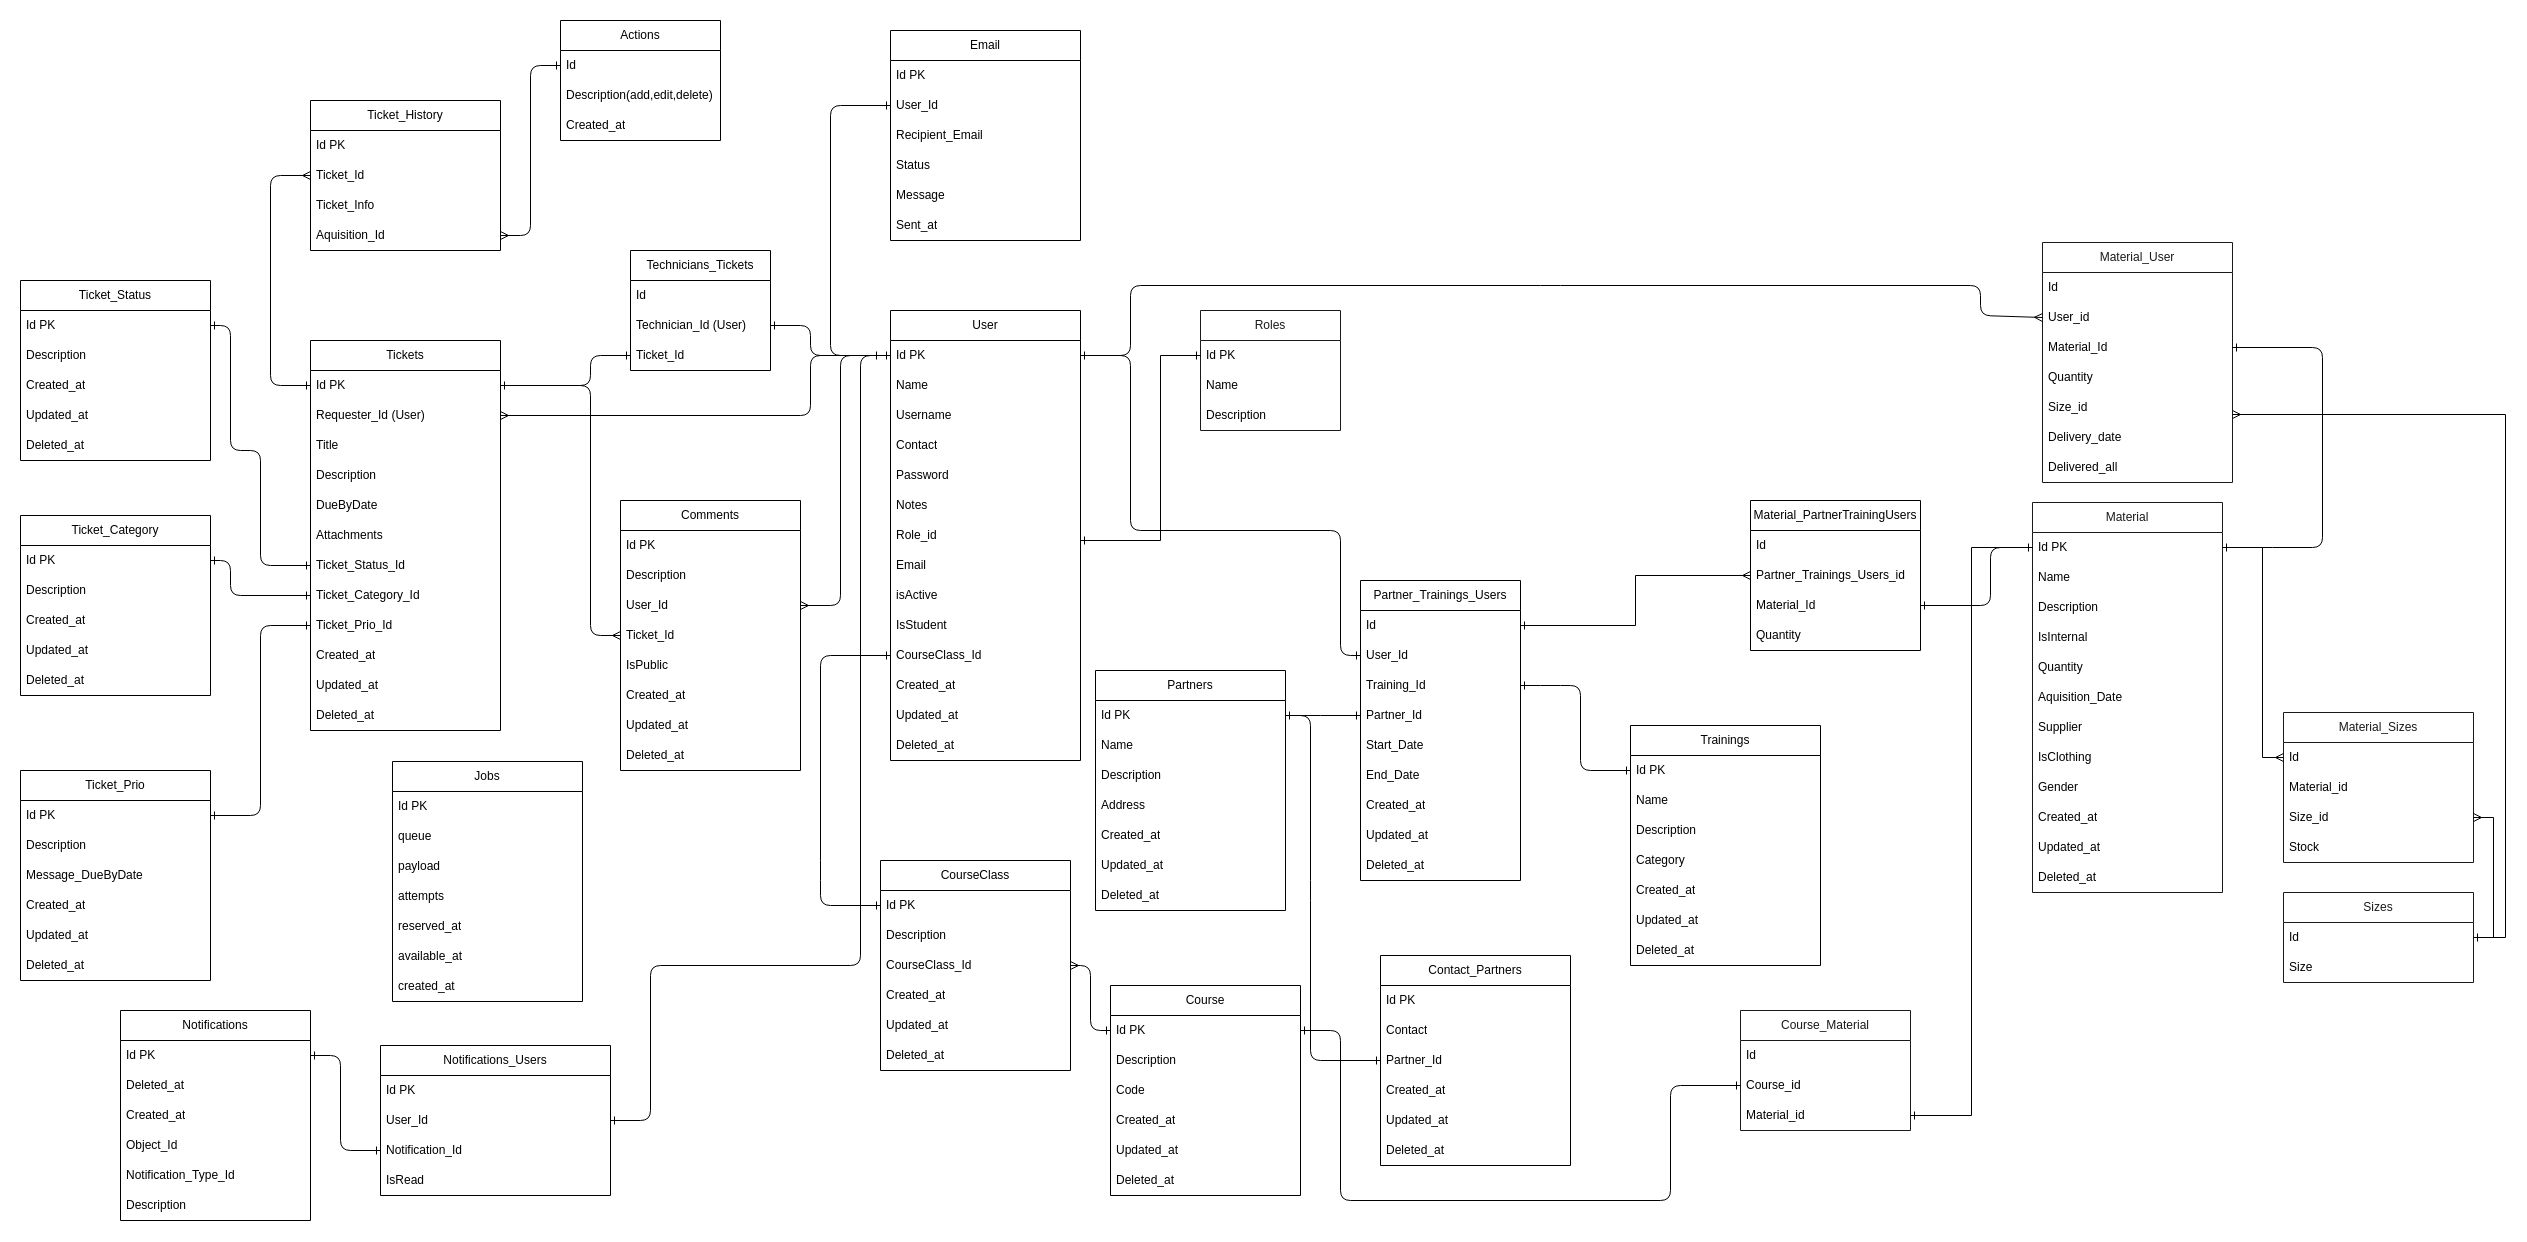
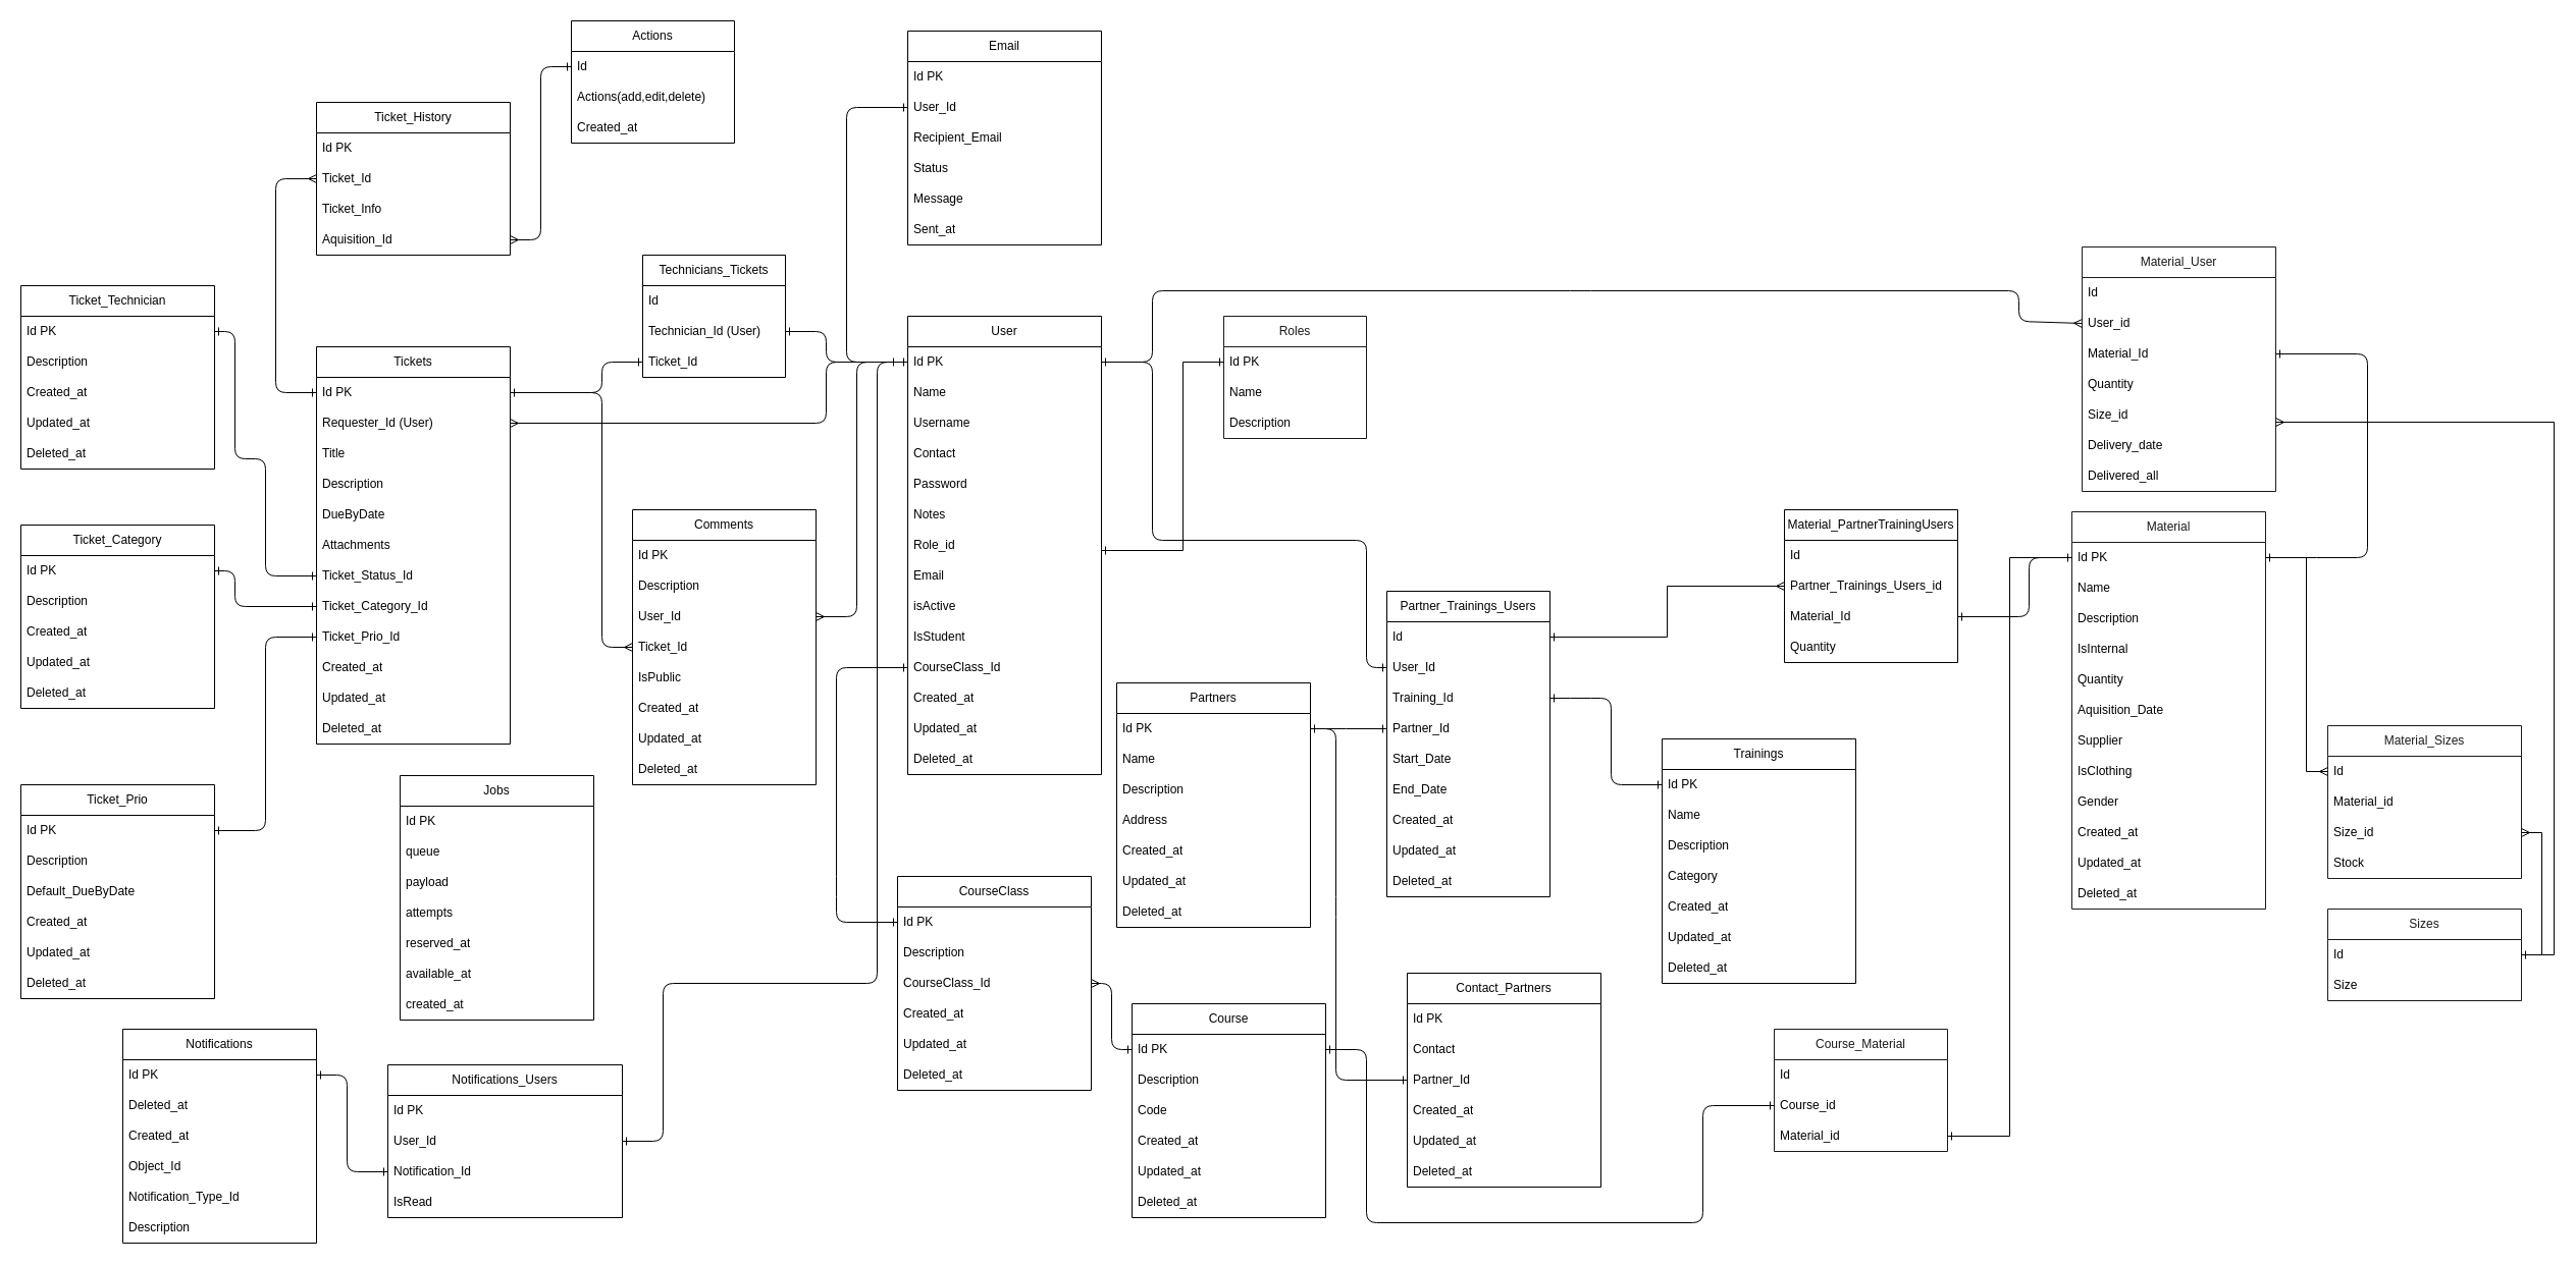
- <mxCell id="152" value="Description(add,edit,delete)" style="text;strokeColor=none;fillColor=none;align=left;verticalAlign=middle;spacingLeft=4;spacingRight=4;overflow=hidden;points=[[0,0.5],[1,0.5]];portConstraint=eastwest;rotatable=0;whiteSpace=wrap;html=1;" parent="150" vertex="1"><mxGeometry y="60" width="160" height="30" as="geometry" /></mxCell>
+ <mxCell id="152" value="Actions(add,edit,delete)" style="text;strokeColor=none;fillColor=none;align=left;verticalAlign=middle;spacingLeft=4;spacingRight=4;overflow=hidden;points=[[0,0.5],[1,0.5]];portConstraint=eastwest;rotatable=0;whiteSpace=wrap;html=1;" parent="150" vertex="1"><mxGeometry y="60" width="160" height="30" as="geometry" /></mxCell>
- <mxCell id="99" value="Ticket_Status" style="swimlane;fontStyle=0;childLayout=stackLayout;horizontal=1;startSize=30;horizontalStack=0;resizeParent=1;resizeParentMax=0;resizeLast=0;collapsible=1;marginBottom=0;whiteSpace=wrap;html=1;" parent="1" vertex="1"><mxGeometry x="20" y="280" width="190" height="180" as="geometry" /></mxCell>
+ <mxCell id="99" value="Ticket_Technician" style="swimlane;fontStyle=0;childLayout=stackLayout;horizontal=1;startSize=30;horizontalStack=0;resizeParent=1;resizeParentMax=0;resizeLast=0;collapsible=1;marginBottom=0;whiteSpace=wrap;html=1;" parent="1" vertex="1"><mxGeometry x="20" y="280" width="190" height="180" as="geometry" /></mxCell>
- <mxCell id="115" value="Message_DueByDate" style="text;strokeColor=none;fillColor=none;align=left;verticalAlign=middle;spacingLeft=4;spacingRight=4;overflow=hidden;points=[[0,0.5],[1,0.5]];portConstraint=eastwest;rotatable=0;whiteSpace=wrap;html=1;" parent="112" vertex="1"><mxGeometry y="90" width="190" height="30" as="geometry" /></mxCell>
+ <mxCell id="115" value="Default_DueByDate" style="text;strokeColor=none;fillColor=none;align=left;verticalAlign=middle;spacingLeft=4;spacingRight=4;overflow=hidden;points=[[0,0.5],[1,0.5]];portConstraint=eastwest;rotatable=0;whiteSpace=wrap;html=1;" parent="112" vertex="1"><mxGeometry y="90" width="190" height="30" as="geometry" /></mxCell>
